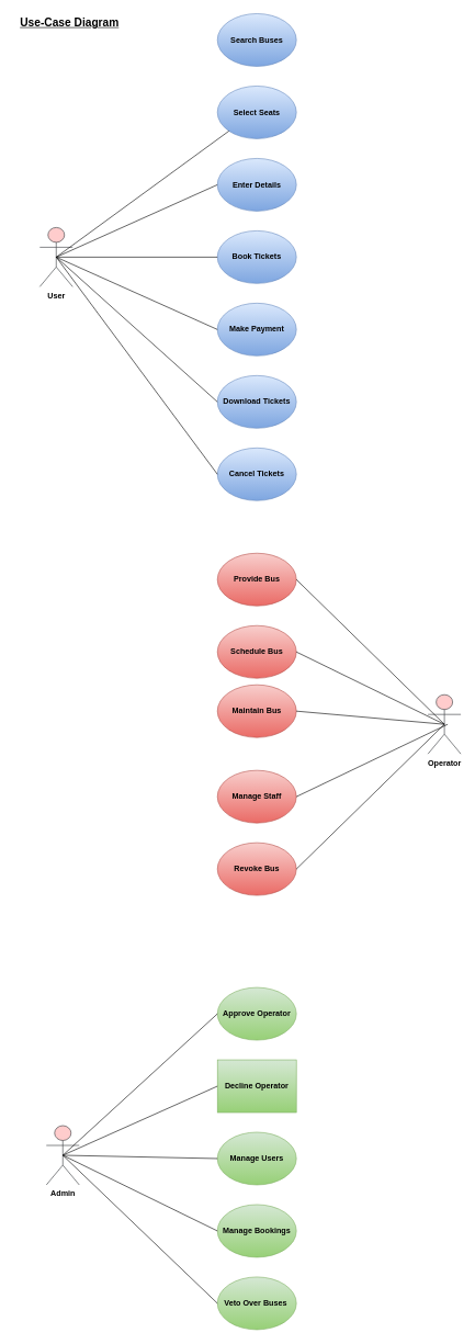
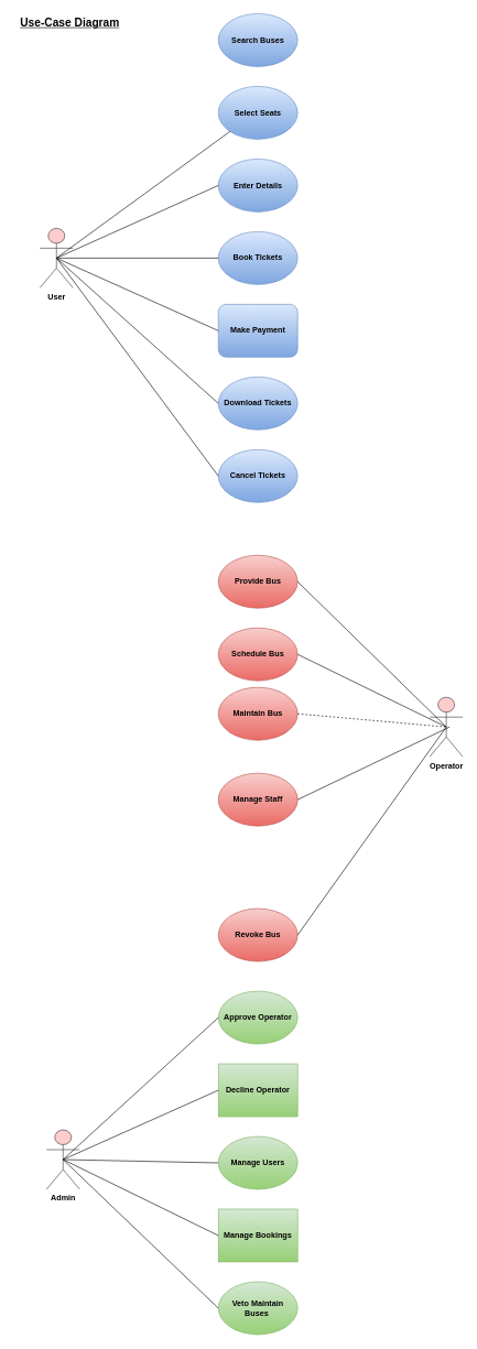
- <mxCell id="6" value="&lt;b&gt;Make Payment&lt;/b&gt;" style="ellipse;whiteSpace=wrap;html=1;fillColor=#dae8fc;gradientColor=#7ea6e0;strokeColor=#6c8ebf;" vertex="1" parent="1"><mxGeometry x="330" y="460" width="120" height="80" as="geometry" /></mxCell>
+ <mxCell id="6" value="&lt;b&gt;Make Payment&lt;/b&gt;" style="whiteSpace=wrap;html=1;fillColor=#dae8fc;gradientColor=#7ea6e0;strokeColor=#6c8ebf;rounded=1;" vertex="1" parent="1"><mxGeometry x="330" y="460" width="120" height="80" as="geometry" /></mxCell>
- <mxCell id="24" value="" style="endArrow=none;html=1;rounded=0;exitX=1;exitY=0.5;exitDx=0;exitDy=0;entryX=0.5;entryY=0.5;entryDx=0;entryDy=0;entryPerimeter=0;" edge="1" parent="1" source="18" target="21"><mxGeometry width="50" height="50" relative="1" as="geometry"><mxPoint x="510" y="1090" as="sourcePoint" /><mxPoint x="560" y="1040" as="targetPoint" /></mxGeometry></mxCell>
+ <mxCell id="24" value="" style="endArrow=none;html=1;rounded=0;exitX=1;exitY=0.5;exitDx=0;exitDy=0;entryX=0.5;entryY=0.5;entryDx=0;entryDy=0;entryPerimeter=0;dashed=1;" edge="1" parent="1" source="18" target="21"><mxGeometry width="50" height="50" relative="1" as="geometry"><mxPoint x="510" y="1090" as="sourcePoint" /><mxPoint x="560" y="1040" as="targetPoint" /></mxGeometry></mxCell>
- <mxCell id="20" value="&lt;b&gt;Revoke Bus&lt;/b&gt;" style="ellipse;whiteSpace=wrap;html=1;fillColor=#f8cecc;gradientColor=#ea6b66;strokeColor=#b85450;" vertex="1" parent="1"><mxGeometry x="330" y="1280" width="120" height="80" as="geometry" /></mxCell>
+ <mxCell id="20" value="&lt;b&gt;Revoke Bus&lt;/b&gt;" style="ellipse;whiteSpace=wrap;html=1;fillColor=#f8cecc;gradientColor=#ea6b66;strokeColor=#b85450;" vertex="1" parent="1"><mxGeometry x="330" y="1375" width="120" height="80" as="geometry" /></mxCell>
- <mxCell id="30" value="&lt;b&gt;Manage Bookings&lt;/b&gt;" style="ellipse;whiteSpace=wrap;html=1;fillColor=#d5e8d4;gradientColor=#97d077;strokeColor=#82b366;" vertex="1" parent="1"><mxGeometry x="330" y="1830" width="120" height="80" as="geometry" /></mxCell>
+ <mxCell id="30" value="&lt;b&gt;Manage Bookings&lt;/b&gt;" style="whiteSpace=wrap;html=1;fillColor=#d5e8d4;gradientColor=#97d077;strokeColor=#82b366;rounded=0;" vertex="1" parent="1"><mxGeometry x="330" y="1830" width="120" height="80" as="geometry" /></mxCell>
- <mxCell id="31" value="&lt;b&gt;Veto Over Buses&amp;nbsp;&lt;/b&gt;" style="ellipse;whiteSpace=wrap;html=1;fillColor=#d5e8d4;gradientColor=#97d077;strokeColor=#82b366;" vertex="1" parent="1"><mxGeometry x="330" y="1940" width="120" height="80" as="geometry" /></mxCell>
+ <mxCell id="31" value="&lt;b&gt;Veto Maintain Buses&amp;nbsp;&lt;/b&gt;" style="ellipse;whiteSpace=wrap;html=1;fillColor=#d5e8d4;gradientColor=#97d077;strokeColor=#82b366;" vertex="1" parent="1"><mxGeometry x="330" y="1940" width="120" height="80" as="geometry" /></mxCell>
